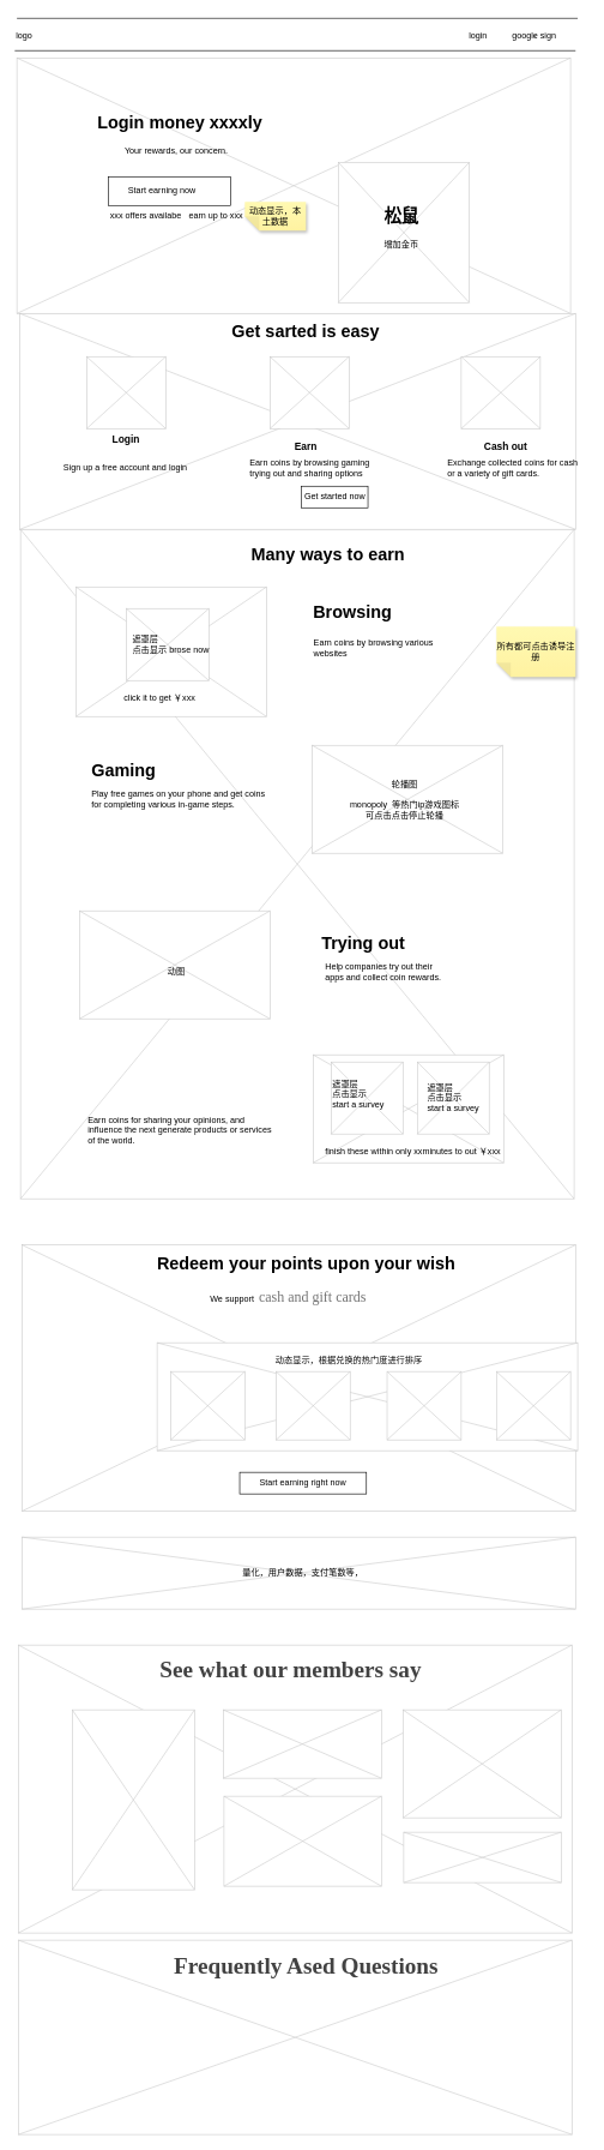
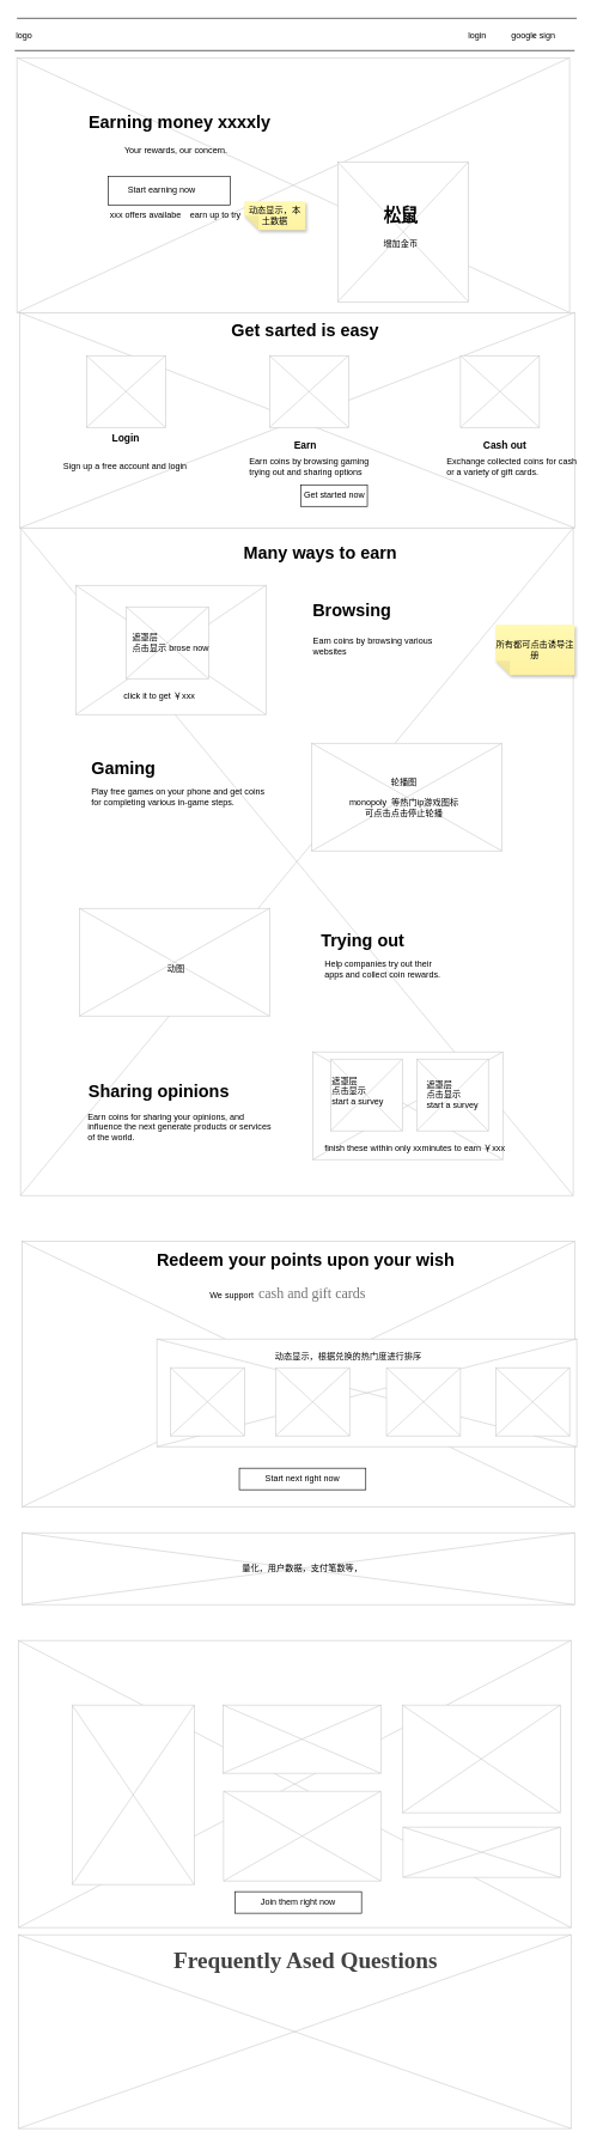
- <mxCell id="10" value="&lt;h1&gt;Login money xxxxly&lt;/h1&gt;" style="text;strokeColor=none;align=center;fillColor=none;html=1;verticalAlign=middle;whiteSpace=wrap;rounded=0;" vertex="1" parent="1"><mxGeometry x="100" y="155" width="300" height="30" as="geometry" /></mxCell>
+ <mxCell id="10" value="&lt;h1&gt;Earning money xxxxly&lt;/h1&gt;" style="text;strokeColor=none;align=center;fillColor=none;html=1;verticalAlign=middle;whiteSpace=wrap;rounded=0;" vertex="1" parent="1"><mxGeometry x="100" y="155" width="300" height="30" as="geometry" /></mxCell>
- <mxCell id="18" value="earn up to xxx" style="text;strokeColor=none;align=center;fillColor=none;html=1;verticalAlign=middle;whiteSpace=wrap;rounded=0;" vertex="1" parent="1"><mxGeometry x="240" y="285" width="120" height="30" as="geometry" /></mxCell>
+ <mxCell id="18" value="earn up to try" style="text;strokeColor=none;align=center;fillColor=none;html=1;verticalAlign=middle;whiteSpace=wrap;rounded=0;" vertex="1" parent="1"><mxGeometry x="240" y="285" width="120" height="30" as="geometry" /></mxCell>
- <mxCell id="27" value="&lt;h1&gt;Many ways to earn&lt;/h1&gt;" style="text;strokeColor=none;align=center;fillColor=none;html=1;verticalAlign=middle;whiteSpace=wrap;rounded=0;" vertex="1" parent="1"><mxGeometry x="261" y="755" width="390" height="30" as="geometry" /></mxCell>
+ <mxCell id="27" value="&lt;h1&gt;Many ways to earn&lt;/h1&gt;" style="text;strokeColor=none;align=center;fillColor=none;html=1;verticalAlign=middle;whiteSpace=wrap;rounded=0;" vertex="1" parent="1"><mxGeometry x="251" y="755" width="390" height="30" as="geometry" /></mxCell>
+ <mxCell id="37" value="&lt;h1&gt;Sharing opinions&lt;/h1&gt;" style="text;strokeColor=none;align=center;fillColor=none;html=1;verticalAlign=middle;whiteSpace=wrap;rounded=0;" vertex="1" parent="1"><mxGeometry x="106.25" y="1505" width="230" height="30" as="geometry" /></mxCell>
- <mxCell id="73" value="finish these within only xxminutes to out ￥xxx" style="text;strokeColor=none;align=left;fillColor=none;html=1;verticalAlign=middle;whiteSpace=wrap;rounded=0;" vertex="1" parent="1"><mxGeometry x="450" y="1585" width="269.88" height="30" as="geometry" /></mxCell>
+ <mxCell id="73" value="finish these within only xxminutes to earn ￥xxx" style="text;strokeColor=none;align=left;fillColor=none;html=1;verticalAlign=middle;whiteSpace=wrap;rounded=0;" vertex="1" parent="1"><mxGeometry x="450" y="1585" width="269.88" height="30" as="geometry" /></mxCell>
- <mxCell id="77" value="Start earning right now" style="whiteSpace=wrap;html=1;" vertex="1" parent="1"><mxGeometry x="332.87" y="2045" width="176.25" height="30" as="geometry" /></mxCell>
+ <mxCell id="77" value="Start next right now" style="whiteSpace=wrap;html=1;" vertex="1" parent="1"><mxGeometry x="332.87" y="2045" width="176.25" height="30" as="geometry" /></mxCell>
- <mxCell id="55" value="&lt;h2 style=&quot;border: 0px solid; box-sizing: border-box; --tw-border-spacing-x: 0; --tw-border-spacing-y: 0; --tw-translate-x: 0; --tw-translate-y: 0; --tw-rotate: 0; --tw-skew-x: 0; --tw-skew-y: 0; --tw-scale-x: 1; --tw-scale-y: 1; --tw-pan-x: ; --tw-pan-y: ; --tw-pinch-zoom: ; --tw-scroll-snap-strictness: proximity; --tw-gradient-from-position: ; --tw-gradient-via-position: ; --tw-gradient-to-position: ; --tw-ordinal: ; --tw-slashed-zero: ; --tw-numeric-figure: ; --tw-numeric-spacing: ; --tw-numeric-fraction: ; --tw-ring-inset: ; --tw-ring-offset-width: 0px; --tw-ring-offset-color: #fff; --tw-ring-color: rgba(59,130,246,.5); --tw-ring-offset-shadow: 0 0 #0000; --tw-ring-shadow: 0 0 #0000; --tw-shadow: 0 0 #0000; --tw-shadow-colored: 0 0 #0000; --tw-blur: ; --tw-brightness: ; --tw-contrast: ; --tw-grayscale: ; --tw-hue-rotate: ; --tw-invert: ; --tw-saturate: ; --tw-sepia: ; --tw-drop-shadow: ; --tw-backdrop-blur: ; --tw-backdrop-brightness: ; --tw-backdrop-contrast: ; --tw-backdrop-grayscale: ; --tw-backdrop-hue-rotate: ; --tw-backdrop-invert: ; --tw-backdrop-opacity: ; --tw-backdrop-saturate: ; --tw-backdrop-sepia: ; --tw-contain-size: ; --tw-contain-layout: ; --tw-contain-paint: ; --tw-contain-style: ; font-size: 32px; margin: 0px 0px 20px; line-height: 38px; color: rgb(66, 66, 66); font-family: __Archivo_dddaac, __Archivo_Fallback_dddaac; background-color: rgb(255, 255, 255);&quot; class=&quot;text-[32px] leading-[38px] font-bold text-center mb-[20px]&quot;&gt;&amp;nbsp;See what our members say&lt;/h2&gt;" style="text;strokeColor=none;align=center;fillColor=none;html=1;verticalAlign=middle;whiteSpace=wrap;rounded=0;" vertex="1" parent="1"><mxGeometry x="130" y="2313" width="540" height="30" as="geometry" /></mxCell>
+ <mxCell id="76" value="Join them right now" style="whiteSpace=wrap;html=1;" vertex="1" parent="1"><mxGeometry x="326.88" y="2635" width="176.25" height="30" as="geometry" /></mxCell>
